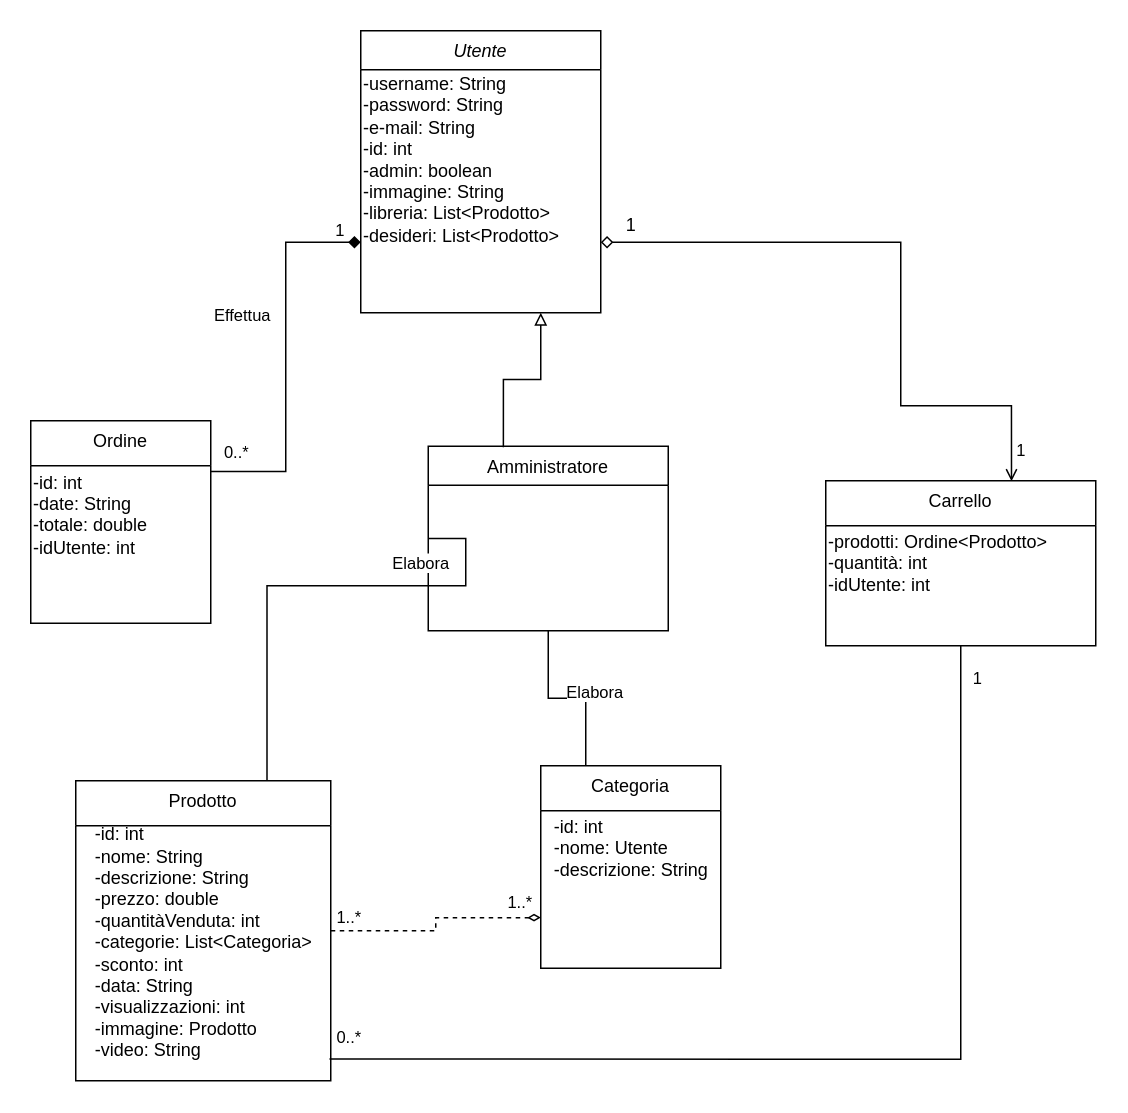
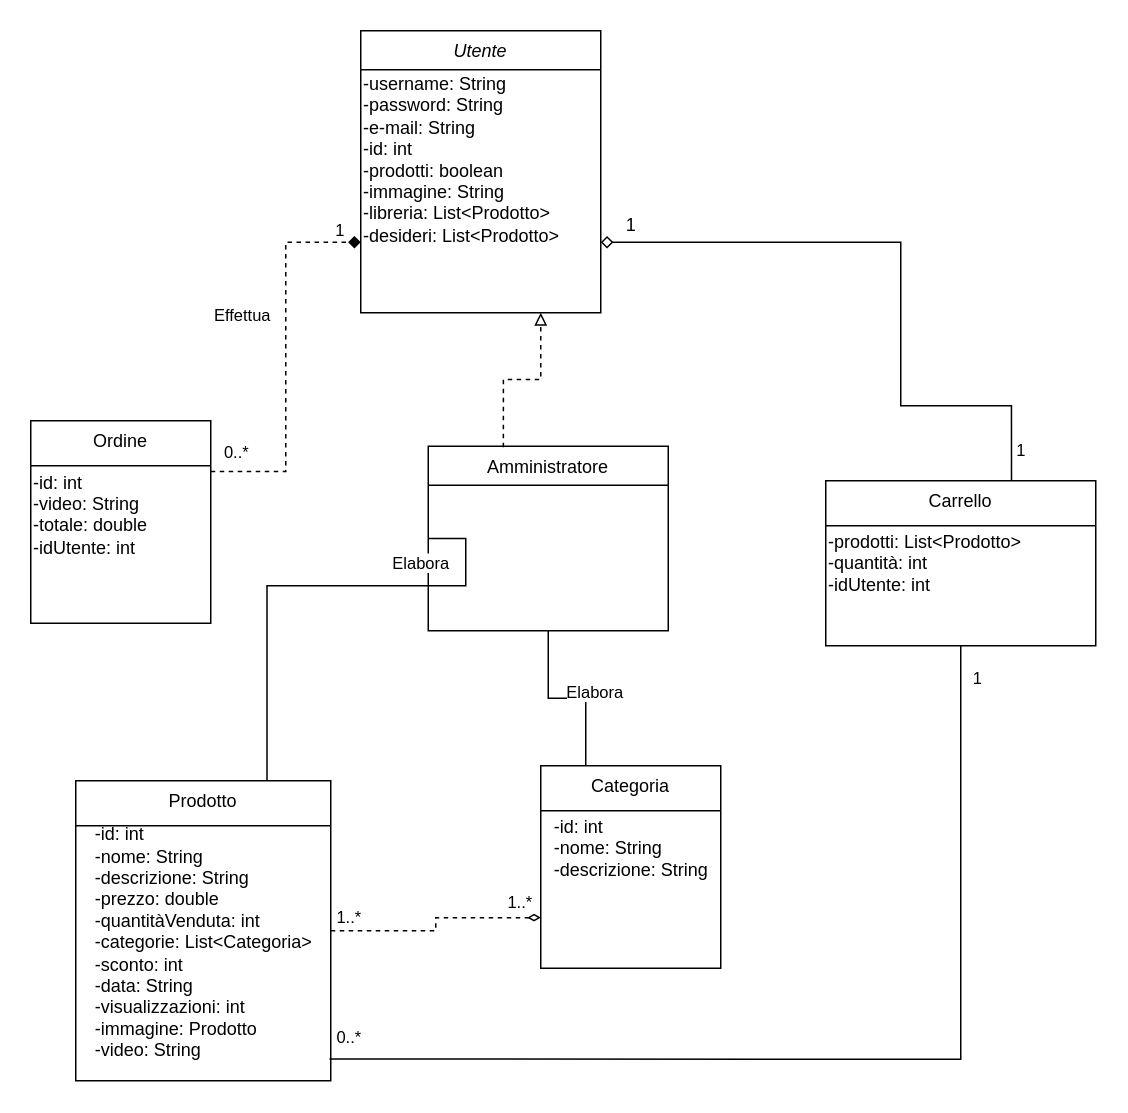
- <mxCell id="3" value="-username: String&lt;br&gt;-password: String&lt;br&gt;-e-mail: String&lt;br&gt;-id: int&lt;br&gt;-admin: boolean&lt;br&gt;-immagine: String&lt;br&gt;-libreria: List&amp;lt;Prodotto&amp;gt;&lt;br&gt;-desideri: List&amp;lt;Prodotto&amp;gt;" style="text;html=1;align=left;verticalAlign=middle;resizable=0;points=[];autosize=1;" parent="2" vertex="1"><mxGeometry y="26" width="160" height="120" as="geometry" /></mxCell>
+ <mxCell id="3" value="-username: String&lt;br&gt;-password: String&lt;br&gt;-e-mail: String&lt;br&gt;-id: int&lt;br&gt;-prodotti: boolean&lt;br&gt;-immagine: String&lt;br&gt;-libreria: List&amp;lt;Prodotto&amp;gt;&lt;br&gt;-desideri: List&amp;lt;Prodotto&amp;gt;" style="text;html=1;align=left;verticalAlign=middle;resizable=0;points=[];autosize=1;" parent="2" vertex="1"><mxGeometry y="26" width="160" height="120" as="geometry" /></mxCell>
- <mxCell id="16" value="" style="endArrow=diamond;html=1;entryX=0;entryY=0.75;entryDx=0;entryDy=0;edgeStyle=orthogonalEdgeStyle;exitX=1;exitY=0.25;exitDx=0;exitDy=0;rounded=0;endFill=1;" parent="1" source="11" target="2" edge="1"><mxGeometry width="50" height="50" relative="1" as="geometry"><mxPoint x="300" y="339" as="sourcePoint" /><mxPoint x="440" y="339" as="targetPoint" /></mxGeometry></mxCell>
+ <mxCell id="16" value="" style="endArrow=diamond;html=1;entryX=0;entryY=0.75;entryDx=0;entryDy=0;edgeStyle=orthogonalEdgeStyle;exitX=1;exitY=0.25;exitDx=0;exitDy=0;rounded=0;endFill=1;dashed=1;" parent="1" source="11" target="2" edge="1"><mxGeometry width="50" height="50" relative="1" as="geometry"><mxPoint x="300" y="339" as="sourcePoint" /><mxPoint x="440" y="339" as="targetPoint" /></mxGeometry></mxCell>
- <mxCell id="15" value="" style="endArrow=block;html=1;exitX=0.313;exitY=0.005;exitDx=0;exitDy=0;exitPerimeter=0;entryX=0.75;entryY=1;entryDx=0;entryDy=0;edgeStyle=orthogonalEdgeStyle;rounded=0;endFill=0;" parent="1" source="6" target="2" edge="1"><mxGeometry width="50" height="50" relative="1" as="geometry"><mxPoint x="680" y="210" as="sourcePoint" /><mxPoint x="690" y="250" as="targetPoint" /></mxGeometry></mxCell>
+ <mxCell id="15" value="" style="endArrow=block;html=1;exitX=0.313;exitY=0.005;exitDx=0;exitDy=0;exitPerimeter=0;entryX=0.75;entryY=1;entryDx=0;entryDy=0;edgeStyle=orthogonalEdgeStyle;rounded=0;endFill=0;dashed=1;" parent="1" source="6" target="2" edge="1"><mxGeometry width="50" height="50" relative="1" as="geometry"><mxPoint x="680" y="210" as="sourcePoint" /><mxPoint x="690" y="250" as="targetPoint" /></mxGeometry></mxCell>
- <mxCell id="4" style="edgeStyle=orthogonalEdgeStyle;rounded=0;orthogonalLoop=1;jettySize=auto;html=1;entryX=0.688;entryY=0.003;entryDx=0;entryDy=0;entryPerimeter=0;endArrow=open;endFill=0;startArrow=diamond;startFill=0;exitX=1;exitY=0.75;exitDx=0;exitDy=0;" parent="1" source="2" target="7" edge="1"><mxGeometry relative="1" as="geometry"><mxPoint x="600" y="270" as="sourcePoint" /><Array as="points"><mxPoint x="600" y="161" /><mxPoint x="600" y="270" /><mxPoint x="674" y="270" /></Array></mxGeometry></mxCell>
+ <mxCell id="4" style="edgeStyle=orthogonalEdgeStyle;rounded=0;orthogonalLoop=1;jettySize=auto;html=1;entryX=0.688;entryY=0.003;entryDx=0;entryDy=0;entryPerimeter=0;endArrow=none;endFill=0;startArrow=diamond;startFill=0;exitX=1;exitY=0.75;exitDx=0;exitDy=0;" parent="1" source="2" target="7" edge="1"><mxGeometry relative="1" as="geometry"><mxPoint x="600" y="270" as="sourcePoint" /><Array as="points"><mxPoint x="600" y="161" /><mxPoint x="600" y="270" /><mxPoint x="674" y="270" /></Array></mxGeometry></mxCell>
- <mxCell id="12" value="-id: int&lt;br&gt;-date: String&lt;br&gt;-totale: double&lt;br&gt;-idUtente: int&lt;br&gt;&lt;br&gt;" style="text;html=1;align=left;verticalAlign=middle;resizable=0;points=[];autosize=1;" parent="11" vertex="1"><mxGeometry y="30" width="120" height="80" as="geometry" /></mxCell>
+ <mxCell id="12" value="-id: int&lt;br&gt;-video: String&lt;br&gt;-totale: double&lt;br&gt;-idUtente: int&lt;br&gt;&lt;br&gt;" style="text;html=1;align=left;verticalAlign=middle;resizable=0;points=[];autosize=1;" parent="11" vertex="1"><mxGeometry y="30" width="120" height="80" as="geometry" /></mxCell>
- <mxCell id="8" value="-prodotti: Ordine&amp;lt;Prodotto&amp;gt;&lt;br&gt;-quantità: int&lt;br&gt;-idUtente: int&lt;br&gt;" style="text;html=1;align=left;verticalAlign=middle;resizable=0;points=[];autosize=1;" parent="7" vertex="1"><mxGeometry y="30" width="180" height="50" as="geometry" /></mxCell>
+ <mxCell id="8" value="-prodotti: List&amp;lt;Prodotto&amp;gt;&lt;br&gt;-quantità: int&lt;br&gt;-idUtente: int&lt;br&gt;" style="text;html=1;align=left;verticalAlign=middle;resizable=0;points=[];autosize=1;" parent="7" vertex="1"><mxGeometry y="30" width="180" height="50" as="geometry" /></mxCell>
- <mxCell id="10" value="&lt;div style=&quot;text-align: left&quot;&gt;&lt;span&gt;-id: int&lt;/span&gt;&lt;/div&gt;&lt;div style=&quot;text-align: left&quot;&gt;&lt;span&gt;-nome: Utente&lt;/span&gt;&lt;/div&gt;&lt;div style=&quot;text-align: left&quot;&gt;&lt;span&gt;-descrizione: String&lt;/span&gt;&lt;/div&gt;" style="text;html=1;align=center;verticalAlign=middle;resizable=0;points=[];autosize=1;" parent="9" vertex="1"><mxGeometry y="30" width="120" height="50" as="geometry" /></mxCell>
+ <mxCell id="10" value="&lt;div style=&quot;text-align: left&quot;&gt;&lt;span&gt;-id: int&lt;/span&gt;&lt;/div&gt;&lt;div style=&quot;text-align: left&quot;&gt;&lt;span&gt;-nome: String&lt;/span&gt;&lt;/div&gt;&lt;div style=&quot;text-align: left&quot;&gt;&lt;span&gt;-descrizione: String&lt;/span&gt;&lt;/div&gt;" style="text;html=1;align=center;verticalAlign=middle;resizable=0;points=[];autosize=1;" parent="9" vertex="1"><mxGeometry y="30" width="120" height="50" as="geometry" /></mxCell>
